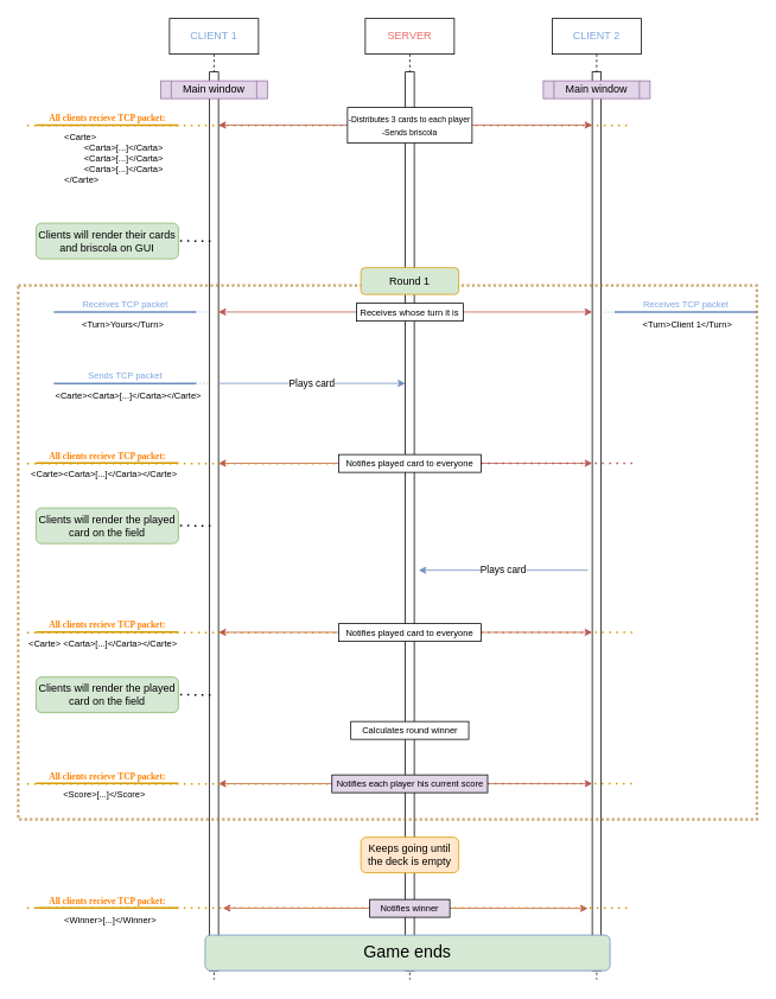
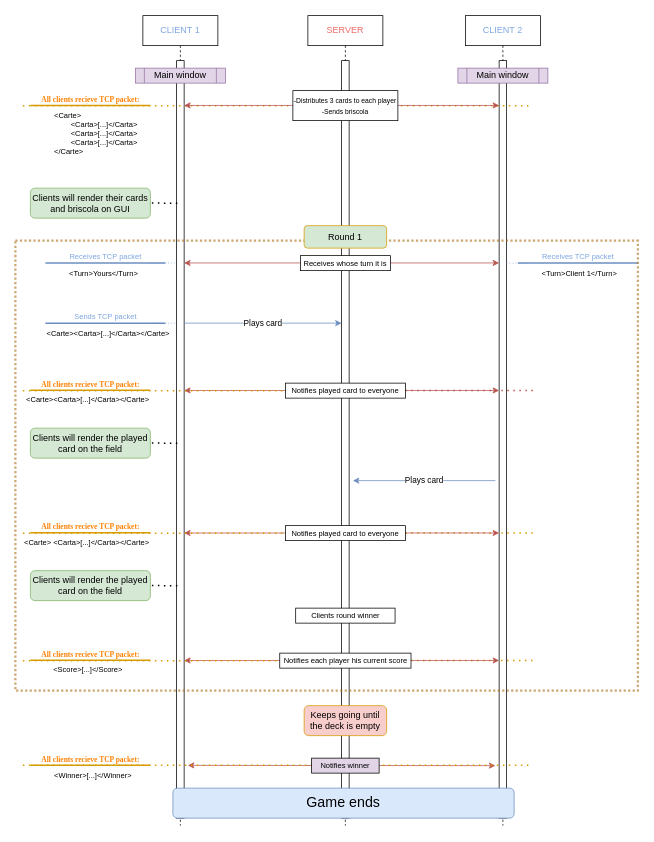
- <mxCell id="53" value="&lt;span style=&quot;font-size: 10px;&quot;&gt;Calculates round winner&lt;/span&gt;" style="rounded=0;whiteSpace=wrap;html=1;" vertex="1" parent="1"><mxGeometry x="393.75" y="810" width="132.5" height="20" as="geometry" /></mxCell>
+ <mxCell id="53" value="&lt;span style=&quot;font-size: 10px;&quot;&gt;Clients round winner&lt;/span&gt;" style="rounded=0;whiteSpace=wrap;html=1;" vertex="1" parent="1"><mxGeometry x="393.75" y="810" width="132.5" height="20" as="geometry" /></mxCell>
- <mxCell id="52" value="&lt;span style=&quot;font-size: 10px;&quot;&gt;Notifies each player his current score&lt;/span&gt;" style="rounded=0;whiteSpace=wrap;html=1;fillColor=#e1d5e7;" vertex="1" parent="1"><mxGeometry x="372.5" y="870" width="175" height="20" as="geometry" /></mxCell>
+ <mxCell id="52" value="&lt;span style=&quot;font-size: 10px;&quot;&gt;Notifies each player his current score&lt;/span&gt;" style="rounded=0;whiteSpace=wrap;html=1;" vertex="1" parent="1"><mxGeometry x="372.5" y="870" width="175" height="20" as="geometry" /></mxCell>
- <mxCell id="55" value="Keeps going until the deck is empty" style="rounded=1;whiteSpace=wrap;html=1;fillColor=#ffe6cc;strokeColor=#d79b00;" vertex="1" parent="1"><mxGeometry x="405" y="940" width="110" height="40" as="geometry" /></mxCell>
+ <mxCell id="55" value="Keeps going until the deck is empty" style="rounded=1;whiteSpace=wrap;html=1;fillColor=#f8cecc;strokeColor=#d79b00;" vertex="1" parent="1"><mxGeometry x="405" y="940" width="110" height="40" as="geometry" /></mxCell>
- <mxCell id="61" value="&lt;font style=&quot;font-size: 19px;&quot;&gt;Game ends&lt;/font&gt;" style="rounded=1;whiteSpace=wrap;html=1;fillColor=#d5e8d4;strokeColor=#6c8ebf;" vertex="1" parent="1"><mxGeometry x="230" y="1050" width="455" height="40" as="geometry" /></mxCell>
+ <mxCell id="61" value="&lt;font style=&quot;font-size: 19px;&quot;&gt;Game ends&lt;/font&gt;" style="rounded=1;whiteSpace=wrap;html=1;fillColor=#dae8fc;strokeColor=#6c8ebf;" vertex="1" parent="1"><mxGeometry x="230" y="1050" width="455" height="40" as="geometry" /></mxCell>
